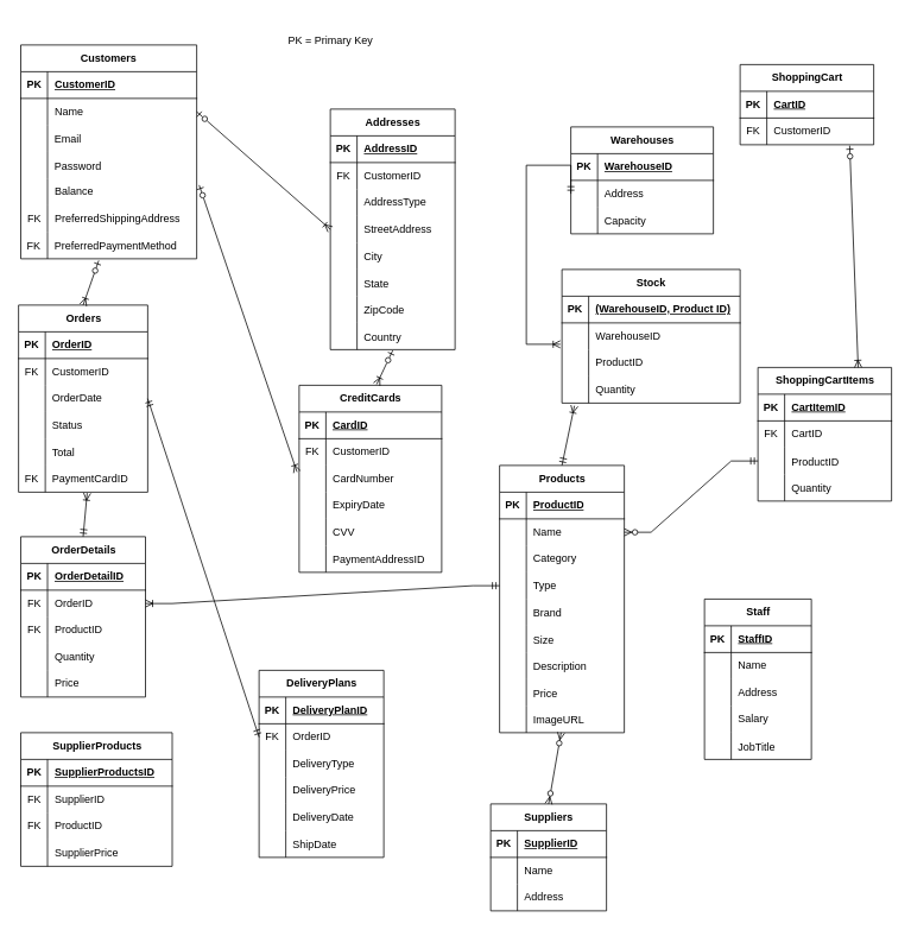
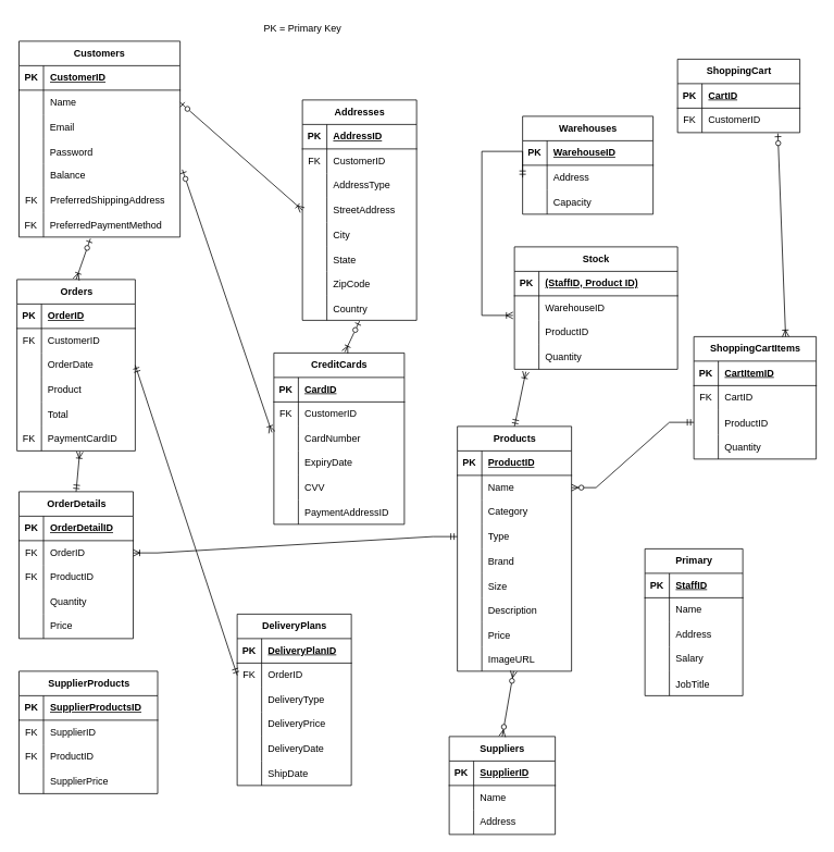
- <mxCell id="160" value="PK = Primary Key" style="text;html=1;align=center;verticalAlign=middle;resizable=0;points=[];autosize=1;strokeColor=none;fillColor=none;" parent="1" vertex="1"><mxGeometry x="310" y="30" width="120" height="30" as="geometry" /></mxCell>
+ <mxCell id="160" value="PK = Primary Key" style="text;html=1;align=center;verticalAlign=middle;resizable=0;points=[];autosize=1;strokeColor=none;fillColor=none;" parent="1" vertex="1"><mxGeometry x="310" y="20" width="120" height="30" as="geometry" /></mxCell>
- <mxCell id="189" value="(WarehouseID, Product ID)" style="shape=partialRectangle;connectable=0;fillColor=none;top=0;left=0;bottom=0;right=0;align=left;spacingLeft=6;fontStyle=5;overflow=hidden;whiteSpace=wrap;html=1;" parent="187" vertex="1"><mxGeometry x="30" width="170" height="30" as="geometry"><mxRectangle width="170" height="30" as="alternateBounds" /></mxGeometry></mxCell>
+ <mxCell id="189" value="(StaffID, Product ID)" style="shape=partialRectangle;connectable=0;fillColor=none;top=0;left=0;bottom=0;right=0;align=left;spacingLeft=6;fontStyle=5;overflow=hidden;whiteSpace=wrap;html=1;" parent="187" vertex="1"><mxGeometry x="30" width="170" height="30" as="geometry"><mxRectangle width="170" height="30" as="alternateBounds" /></mxGeometry></mxCell>
- <mxCell id="134" value="Status&lt;span style=&quot;white-space: pre;&quot;&gt;&#09;&lt;/span&gt;&lt;span style=&quot;white-space: pre;&quot;&gt;&#09;&lt;span style=&quot;white-space: pre;&quot;&gt;&#09;&lt;/span&gt;&lt;/span&gt;" style="shape=partialRectangle;connectable=0;fillColor=none;top=0;left=0;bottom=0;right=0;align=left;spacingLeft=6;overflow=hidden;whiteSpace=wrap;html=1;" parent="132" vertex="1"><mxGeometry x="30" width="115" height="30" as="geometry"><mxRectangle width="115" height="30" as="alternateBounds" /></mxGeometry></mxCell>
+ <mxCell id="134" value="Product&lt;span style=&quot;white-space: pre;&quot;&gt;&#09;&lt;/span&gt;&lt;span style=&quot;white-space: pre;&quot;&gt;&#09;&lt;span style=&quot;white-space: pre;&quot;&gt;&#09;&lt;/span&gt;&lt;/span&gt;" style="shape=partialRectangle;connectable=0;fillColor=none;top=0;left=0;bottom=0;right=0;align=left;spacingLeft=6;overflow=hidden;whiteSpace=wrap;html=1;" parent="132" vertex="1"><mxGeometry x="30" width="115" height="30" as="geometry"><mxRectangle width="115" height="30" as="alternateBounds" /></mxGeometry></mxCell>
- <mxCell id="68" value="Staff" style="shape=table;startSize=30;container=1;collapsible=1;childLayout=tableLayout;fixedRows=1;rowLines=0;fontStyle=1;align=center;resizeLast=1;html=1;" parent="1" vertex="1"><mxGeometry x="790" y="672" width="120" height="180" as="geometry" /></mxCell>
+ <mxCell id="68" value="Primary" style="shape=table;startSize=30;container=1;collapsible=1;childLayout=tableLayout;fixedRows=1;rowLines=0;fontStyle=1;align=center;resizeLast=1;html=1;" parent="1" vertex="1"><mxGeometry x="790" y="672" width="120" height="180" as="geometry" /></mxCell>
